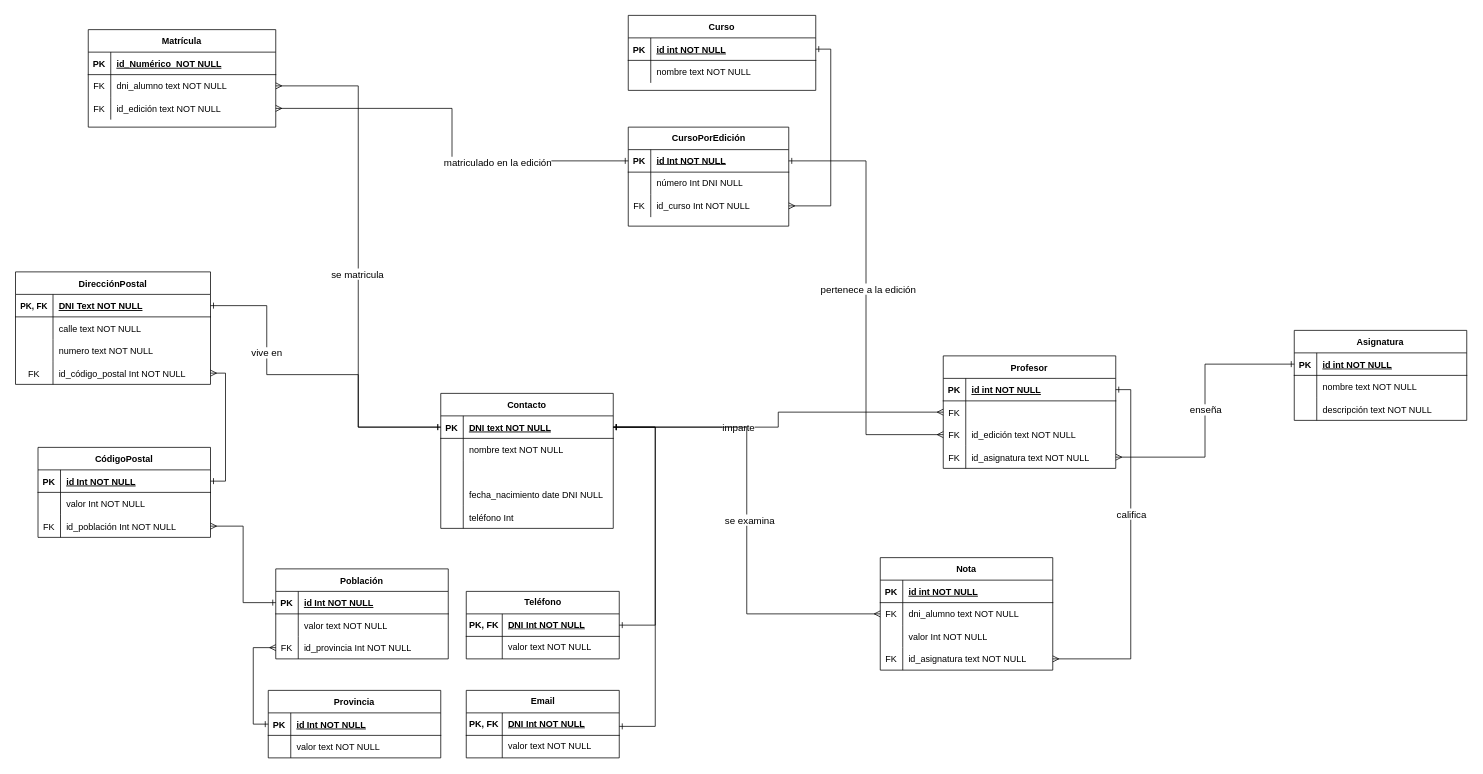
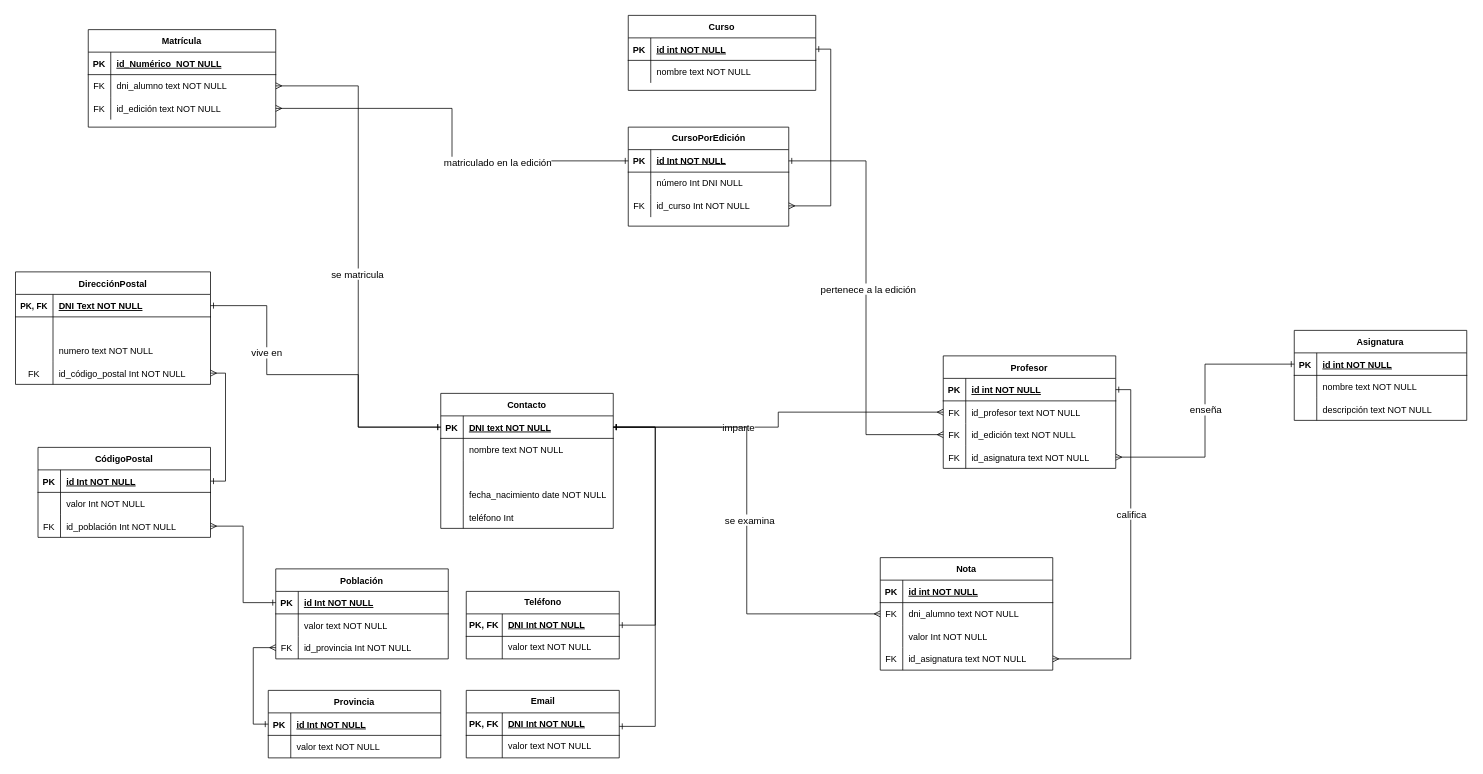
- <mxCell id="40" value="calle text NOT NULL" style="shape=partialRectangle;overflow=hidden;connectable=0;fillColor=none;top=0;left=0;bottom=0;right=0;align=left;spacingLeft=6;" parent="38" vertex="1"><mxGeometry x="50" width="210" height="30" as="geometry"><mxRectangle width="210" height="30" as="alternateBounds" /></mxGeometry></mxCell>
+ <mxCell id="66" value="id_profesor text NOT NULL" style="shape=partialRectangle;overflow=hidden;connectable=0;fillColor=none;top=0;left=0;bottom=0;right=0;align=left;spacingLeft=6;" parent="64" vertex="1"><mxGeometry x="30" width="200" height="30" as="geometry"><mxRectangle width="200" height="30" as="alternateBounds" /></mxGeometry></mxCell>
- <mxCell id="30" value="fecha_nacimiento date DNI NULL" style="shape=partialRectangle;overflow=hidden;connectable=0;fillColor=none;top=0;left=0;bottom=0;right=0;align=left;spacingLeft=6;" parent="28" vertex="1"><mxGeometry x="30" width="200" height="30" as="geometry"><mxRectangle width="200" height="30" as="alternateBounds" /></mxGeometry></mxCell>
+ <mxCell id="30" value="fecha_nacimiento date NOT NULL" style="shape=partialRectangle;overflow=hidden;connectable=0;fillColor=none;top=0;left=0;bottom=0;right=0;align=left;spacingLeft=6;" parent="28" vertex="1"><mxGeometry x="30" width="200" height="30" as="geometry"><mxRectangle width="200" height="30" as="alternateBounds" /></mxGeometry></mxCell>
